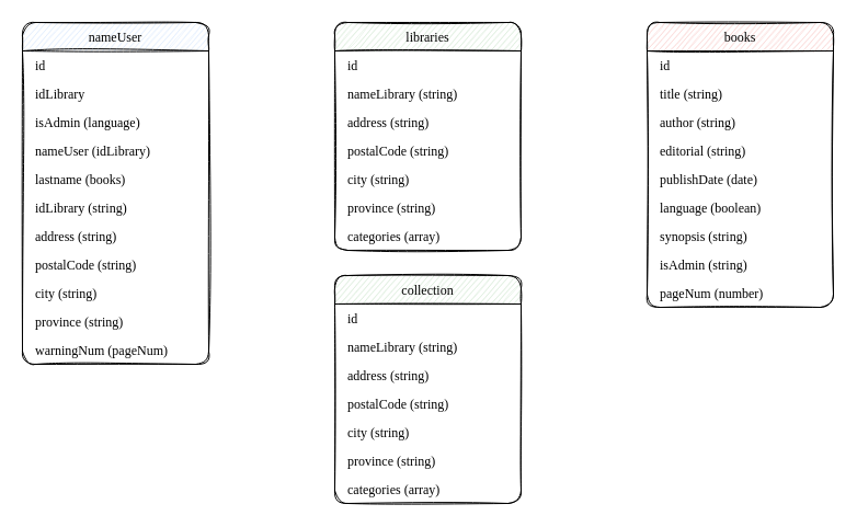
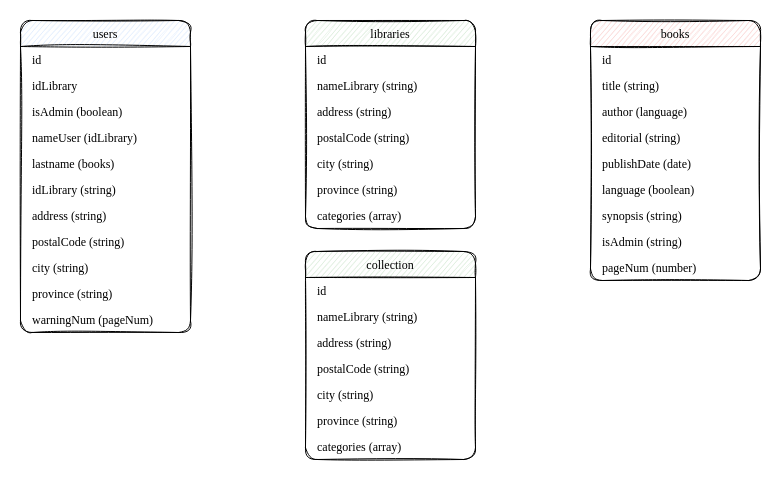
- <mxCell id="2" value="nameUser" style="swimlane;fontStyle=0;childLayout=stackLayout;horizontal=1;startSize=26;horizontalStack=0;resizeParent=1;resizeParentMax=0;resizeLast=0;collapsible=1;marginBottom=0;swimlaneFillColor=none;fillColor=#dae8fc;rounded=1;glass=0;swimlaneLine=1;shadow=0;sketch=1;fontFamily=Montserrat;fontSource=https%3A%2F%2Ffonts.googleapis.com%2Fcss%3Ffamily%3DMontserrat;" vertex="1" parent="1"><mxGeometry x="20" y="20" width="170" height="312" as="geometry" /></mxCell>
+ <mxCell id="2" value="users" style="swimlane;fontStyle=0;childLayout=stackLayout;horizontal=1;startSize=26;horizontalStack=0;resizeParent=1;resizeParentMax=0;resizeLast=0;collapsible=1;marginBottom=0;swimlaneFillColor=none;fillColor=#dae8fc;rounded=1;glass=0;swimlaneLine=1;shadow=0;sketch=1;fontFamily=Montserrat;fontSource=https%3A%2F%2Ffonts.googleapis.com%2Fcss%3Ffamily%3DMontserrat;" vertex="1" parent="1"><mxGeometry x="20" y="20" width="170" height="312" as="geometry" /></mxCell>
- <mxCell id="5" value="isAdmin (language)" style="text;strokeColor=none;fillColor=none;align=left;verticalAlign=top;spacingLeft=10;spacingRight=10;overflow=hidden;rotatable=0;points=[[0,0.5],[1,0.5]];portConstraint=eastwest;fontFamily=Montserrat;fontSource=https%3A%2F%2Ffonts.googleapis.com%2Fcss%3Ffamily%3DMontserrat;spacingBottom=0;spacingTop=0;" vertex="1" parent="2"><mxGeometry y="78" width="170" height="26" as="geometry" /></mxCell>
+ <mxCell id="5" value="isAdmin (boolean)" style="text;strokeColor=none;fillColor=none;align=left;verticalAlign=top;spacingLeft=10;spacingRight=10;overflow=hidden;rotatable=0;points=[[0,0.5],[1,0.5]];portConstraint=eastwest;fontFamily=Montserrat;fontSource=https%3A%2F%2Ffonts.googleapis.com%2Fcss%3Ffamily%3DMontserrat;spacingBottom=0;spacingTop=0;" vertex="1" parent="2"><mxGeometry y="78" width="170" height="26" as="geometry" /></mxCell>
- <mxCell id="25" value="author (string)" style="text;strokeColor=none;fillColor=none;align=left;verticalAlign=top;spacingLeft=10;spacingRight=10;overflow=hidden;rotatable=0;points=[[0,0.5],[1,0.5]];portConstraint=eastwest;fontFamily=Montserrat;fontSource=https%3A%2F%2Ffonts.googleapis.com%2Fcss%3Ffamily%3DMontserrat;spacingBottom=0;spacingTop=0;" vertex="1" parent="22"><mxGeometry y="78" width="170" height="26" as="geometry" /></mxCell>
+ <mxCell id="25" value="author (language)" style="text;strokeColor=none;fillColor=none;align=left;verticalAlign=top;spacingLeft=10;spacingRight=10;overflow=hidden;rotatable=0;points=[[0,0.5],[1,0.5]];portConstraint=eastwest;fontFamily=Montserrat;fontSource=https%3A%2F%2Ffonts.googleapis.com%2Fcss%3Ffamily%3DMontserrat;spacingBottom=0;spacingTop=0;" vertex="1" parent="22"><mxGeometry y="78" width="170" height="26" as="geometry" /></mxCell>
